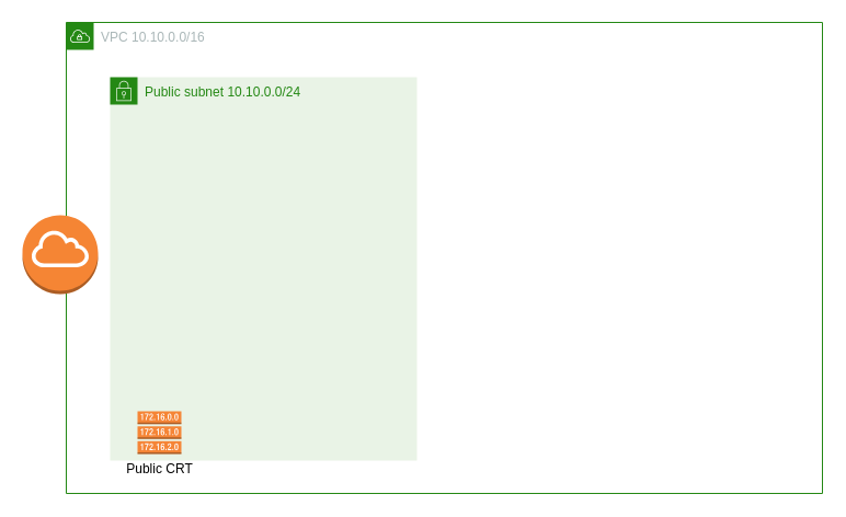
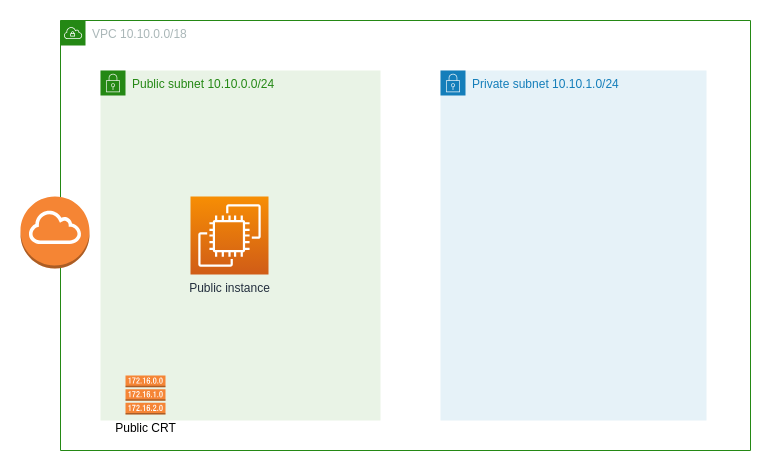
- <mxCell id="2" value="VPC 10.10.0.0/16" style="points=[[0,0],[0.25,0],[0.5,0],[0.75,0],[1,0],[1,0.25],[1,0.5],[1,0.75],[1,1],[0.75,1],[0.5,1],[0.25,1],[0,1],[0,0.75],[0,0.5],[0,0.25]];outlineConnect=0;gradientColor=none;html=1;whiteSpace=wrap;fontSize=12;fontStyle=0;container=1;pointerEvents=0;collapsible=0;recursiveResize=0;shape=mxgraph.aws4.group;grIcon=mxgraph.aws4.group_vpc;strokeColor=#248814;fillColor=none;verticalAlign=top;align=left;spacingLeft=30;fontColor=#AAB7B8;dashed=0;" parent="1" vertex="1"><mxGeometry x="60" y="20" width="690" height="430" as="geometry" /></mxCell>
+ <mxCell id="2" value="VPC 10.10.0.0/18" style="points=[[0,0],[0.25,0],[0.5,0],[0.75,0],[1,0],[1,0.25],[1,0.5],[1,0.75],[1,1],[0.75,1],[0.5,1],[0.25,1],[0,1],[0,0.75],[0,0.5],[0,0.25]];outlineConnect=0;gradientColor=none;html=1;whiteSpace=wrap;fontSize=12;fontStyle=0;container=1;pointerEvents=0;collapsible=0;recursiveResize=0;shape=mxgraph.aws4.group;grIcon=mxgraph.aws4.group_vpc;strokeColor=#248814;fillColor=none;verticalAlign=top;align=left;spacingLeft=30;fontColor=#AAB7B8;dashed=0;" parent="1" vertex="1"><mxGeometry x="60" y="20" width="690" height="430" as="geometry" /></mxCell>
+ <mxCell id="4" value="Public instance" style="sketch=0;points=[[0,0,0],[0.25,0,0],[0.5,0,0],[0.75,0,0],[1,0,0],[0,1,0],[0.25,1,0],[0.5,1,0],[0.75,1,0],[1,1,0],[0,0.25,0],[0,0.5,0],[0,0.75,0],[1,0.25,0],[1,0.5,0],[1,0.75,0]];outlineConnect=0;fontColor=#232F3E;gradientColor=#F78E04;gradientDirection=north;fillColor=#D05C17;strokeColor=#ffffff;dashed=0;verticalLabelPosition=bottom;verticalAlign=top;align=center;html=1;fontSize=12;fontStyle=0;aspect=fixed;shape=mxgraph.aws4.resourceIcon;resIcon=mxgraph.aws4.ec2;" parent="3" vertex="1"><mxGeometry x="90" y="126" width="78" height="78" as="geometry" /></mxCell>
+ <mxCell id="6" value="Private subnet 10.10.1.0/24" style="points=[[0,0],[0.25,0],[0.5,0],[0.75,0],[1,0],[1,0.25],[1,0.5],[1,0.75],[1,1],[0.75,1],[0.5,1],[0.25,1],[0,1],[0,0.75],[0,0.5],[0,0.25]];outlineConnect=0;gradientColor=none;html=1;whiteSpace=wrap;fontSize=12;fontStyle=0;container=1;pointerEvents=0;collapsible=0;recursiveResize=0;shape=mxgraph.aws4.group;grIcon=mxgraph.aws4.group_security_group;grStroke=0;strokeColor=#147EBA;fillColor=#E6F2F8;verticalAlign=top;align=left;spacingLeft=30;fontColor=#147EBA;dashed=0;" parent="2" vertex="1"><mxGeometry x="380" y="50" width="266" height="350" as="geometry" /></mxCell>
